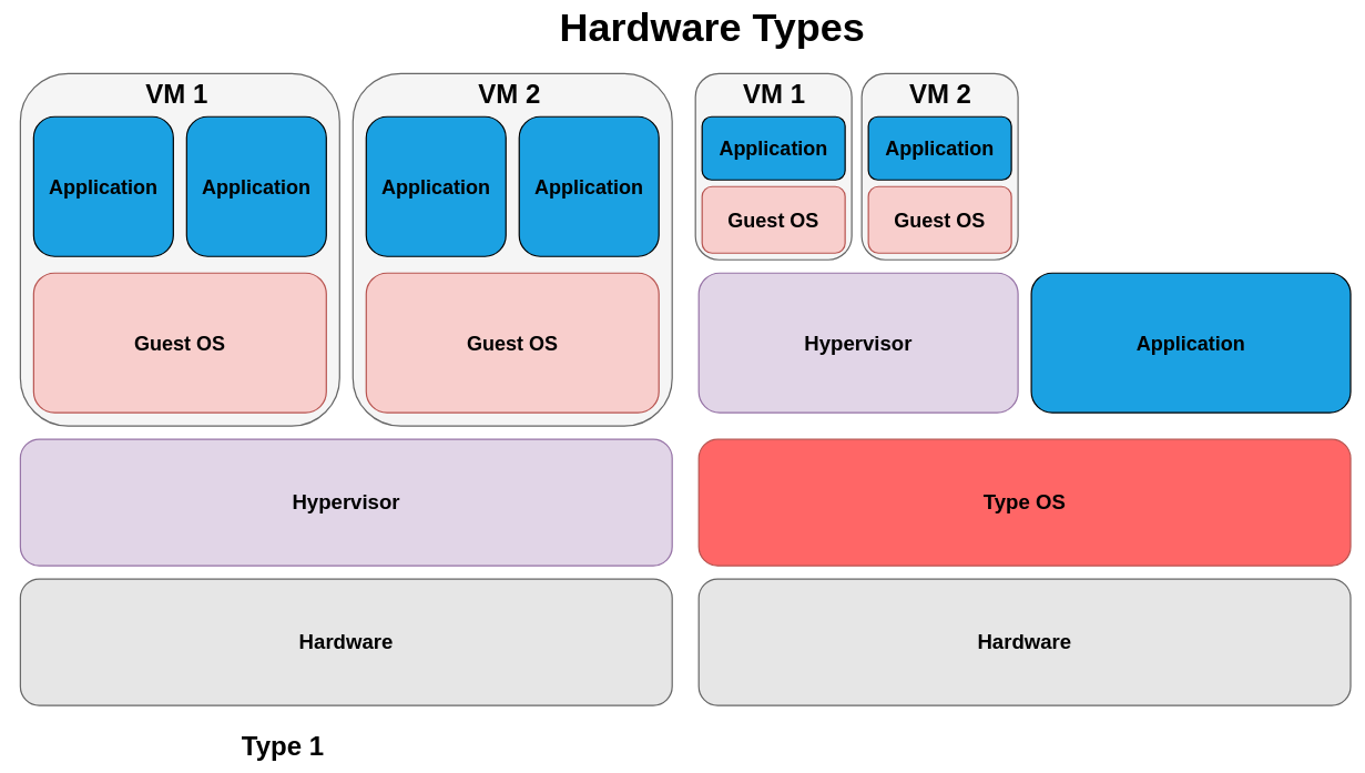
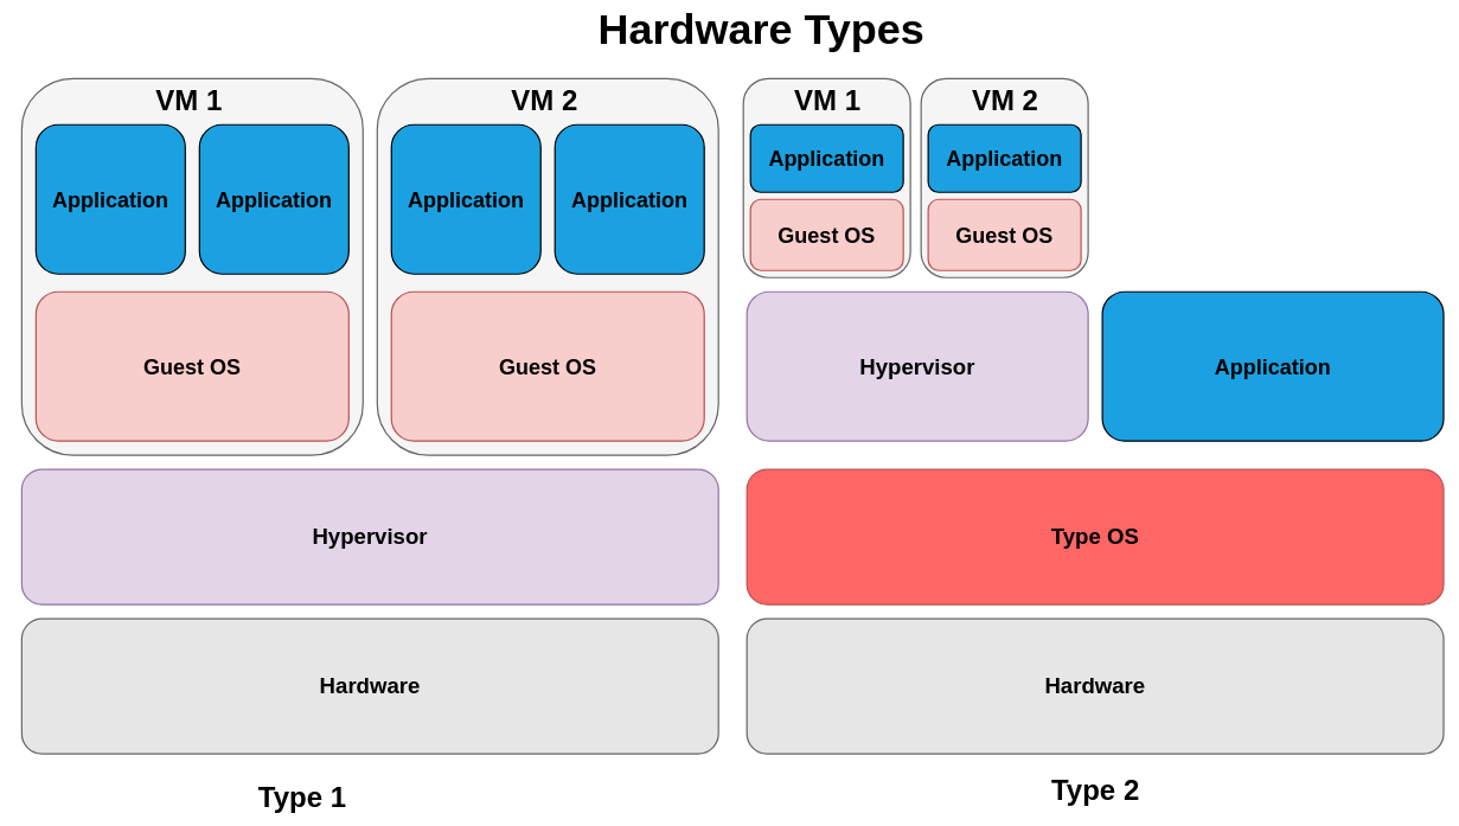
+ <mxCell id="28" value="Type 2" style="text;strokeColor=none;fillColor=none;html=1;fontSize=40;fontStyle=1;verticalAlign=middle;align=center;" vertex="1" parent="1"><mxGeometry x="1490" y="1090" width="100" height="40" as="geometry" /></mxCell>
